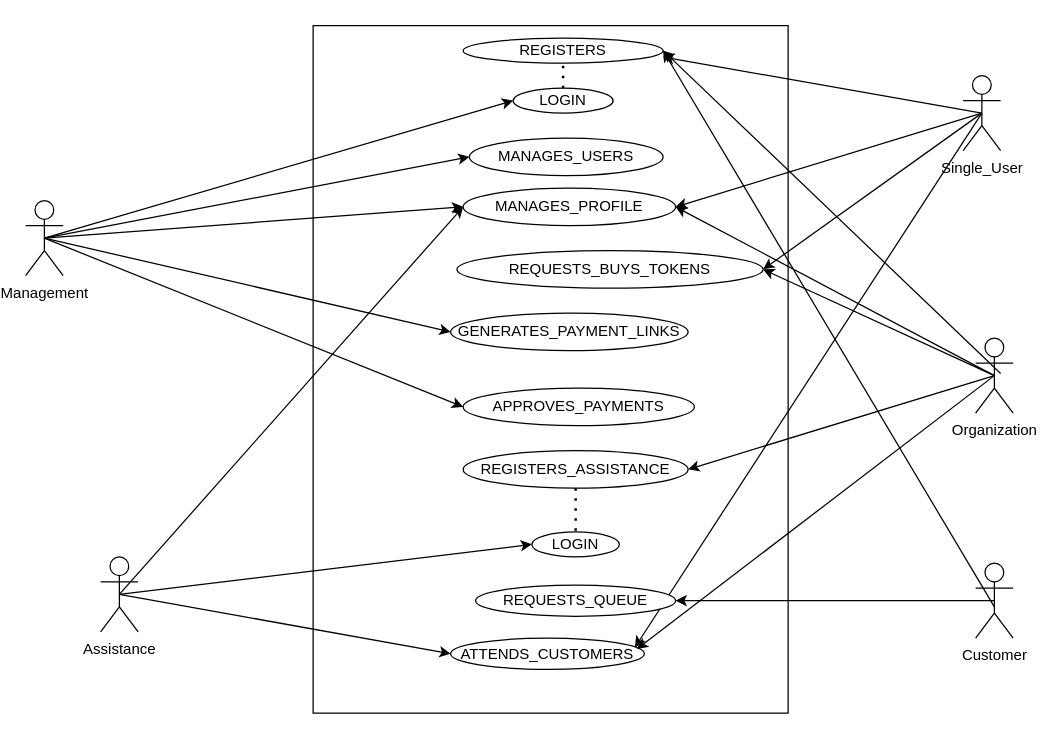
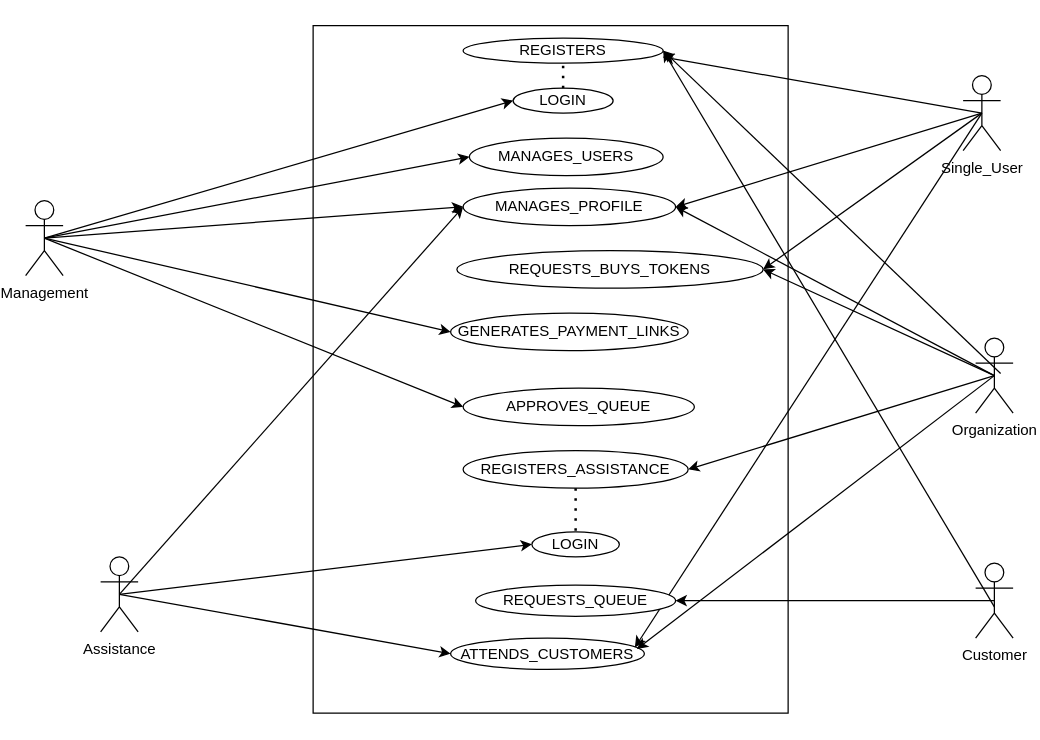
- <mxCell id="33" value="APPROVES_PAYMENTS" style="ellipse;whiteSpace=wrap;html=1;" vertex="1" parent="1"><mxGeometry x="370" y="310" width="185" height="30" as="geometry" /></mxCell>
+ <mxCell id="33" value="APPROVES_QUEUE" style="ellipse;whiteSpace=wrap;html=1;" vertex="1" parent="1"><mxGeometry x="370" y="310" width="185" height="30" as="geometry" /></mxCell>
